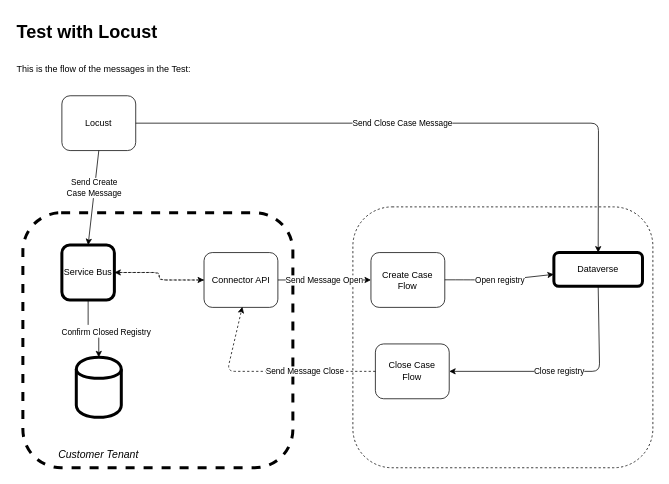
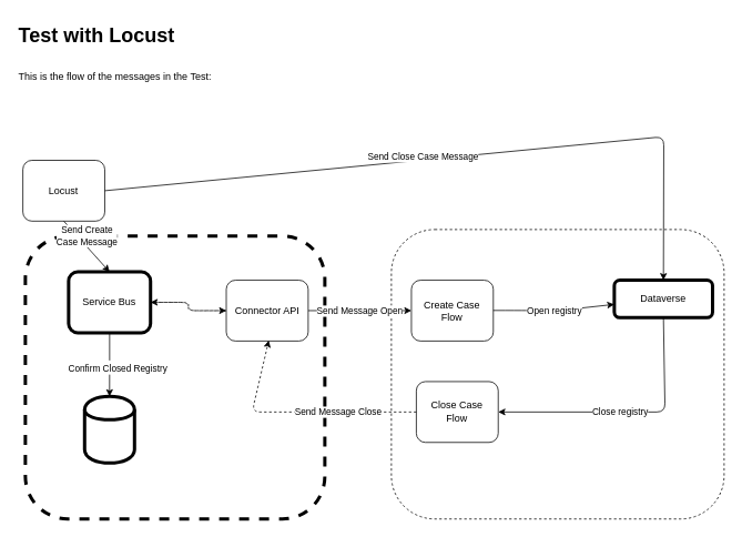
- <mxCell id="5" value="Locust" style="rounded=1;whiteSpace=wrap;html=1;" parent="1" vertex="1"><mxGeometry x="81.998" y="127" width="98.462" height="73.091" as="geometry" /></mxCell>
+ <mxCell id="5" value="Locust" style="rounded=1;whiteSpace=wrap;html=1;" parent="1" vertex="1"><mxGeometry x="26.998" y="192" width="98.462" height="73.091" as="geometry" /></mxCell>
- <mxCell id="4" value="Service Bus" style="rounded=1;whiteSpace=wrap;html=1;strokeWidth=4;" parent="1" vertex="1"><mxGeometry x="81.998" y="326.092" width="70" height="73.091" as="geometry" /></mxCell>
+ <mxCell id="4" value="Service Bus" style="rounded=1;whiteSpace=wrap;html=1;strokeWidth=4;" parent="1" vertex="1"><mxGeometry x="81.998" y="326.092" width="98.462" height="73.091" as="geometry" /></mxCell>
- <mxCell id="12" value="Customer Tenant" style="text;html=1;strokeColor=none;fillColor=none;align=center;verticalAlign=middle;whiteSpace=wrap;rounded=0;fontSize=14;fontStyle=2" parent="1" vertex="1"><mxGeometry x="60.23" y="593" width="142" height="24.36" as="geometry" /></mxCell>
